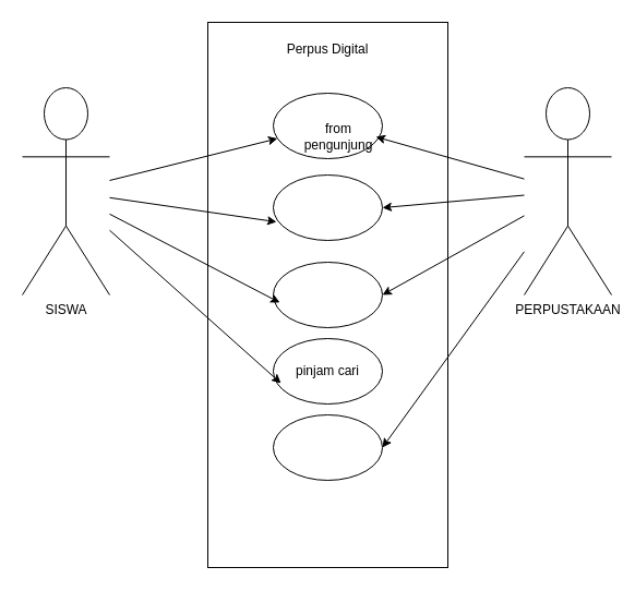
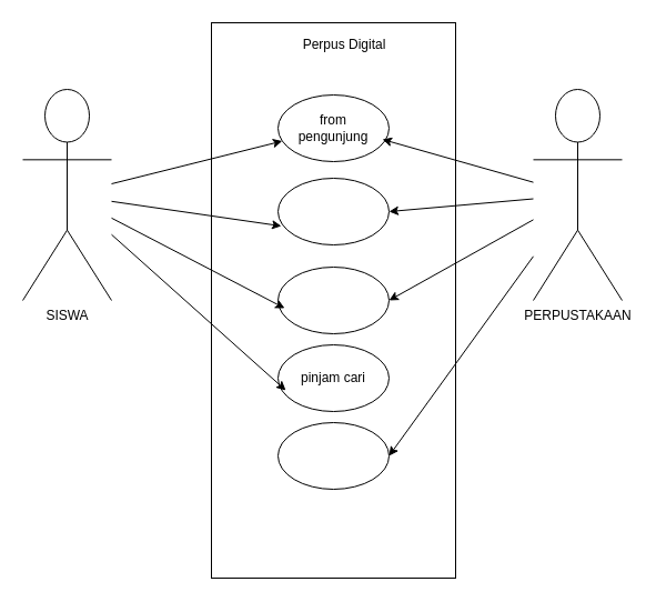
- <mxCell id="20" value="Perpus Digital" style="text;html=1;align=center;verticalAlign=middle;whiteSpace=wrap;rounded=0;" vertex="1" parent="1"><mxGeometry x="260" y="30" width="80" height="30" as="geometry" /></mxCell>
+ <mxCell id="20" value="Perpus Digital" style="text;html=1;align=center;verticalAlign=middle;whiteSpace=wrap;rounded=0;" vertex="1" parent="1"><mxGeometry x="270" y="25" width="80" height="30" as="geometry" /></mxCell>
- <mxCell id="8" value="from pengunjung" style="text;html=1;align=center;verticalAlign=middle;whiteSpace=wrap;rounded=0;" vertex="1" parent="1"><mxGeometry x="280" y="110" width="60" height="30" as="geometry" /></mxCell>
+ <mxCell id="8" value="from pengunjung" style="text;html=1;align=center;verticalAlign=middle;whiteSpace=wrap;rounded=0;" vertex="1" parent="1"><mxGeometry x="270" y="100" width="60" height="30" as="geometry" /></mxCell>
